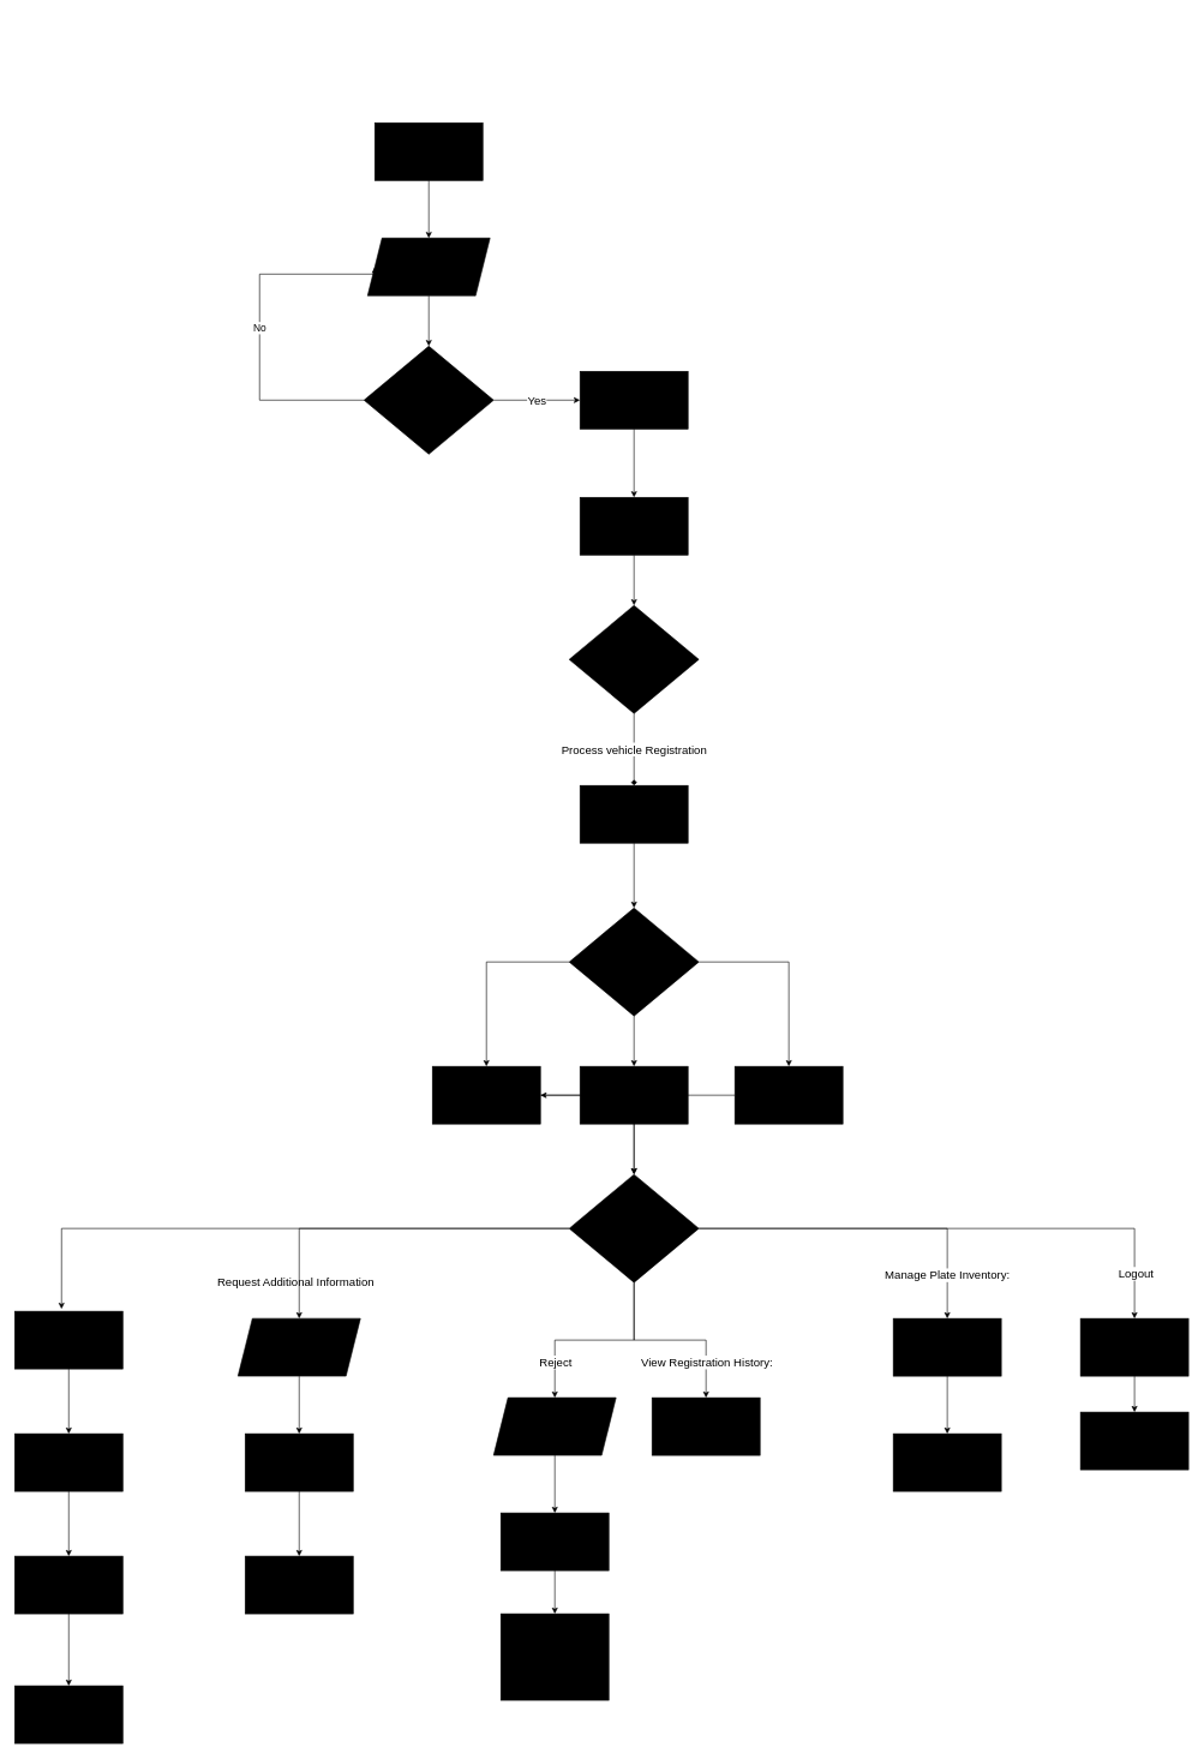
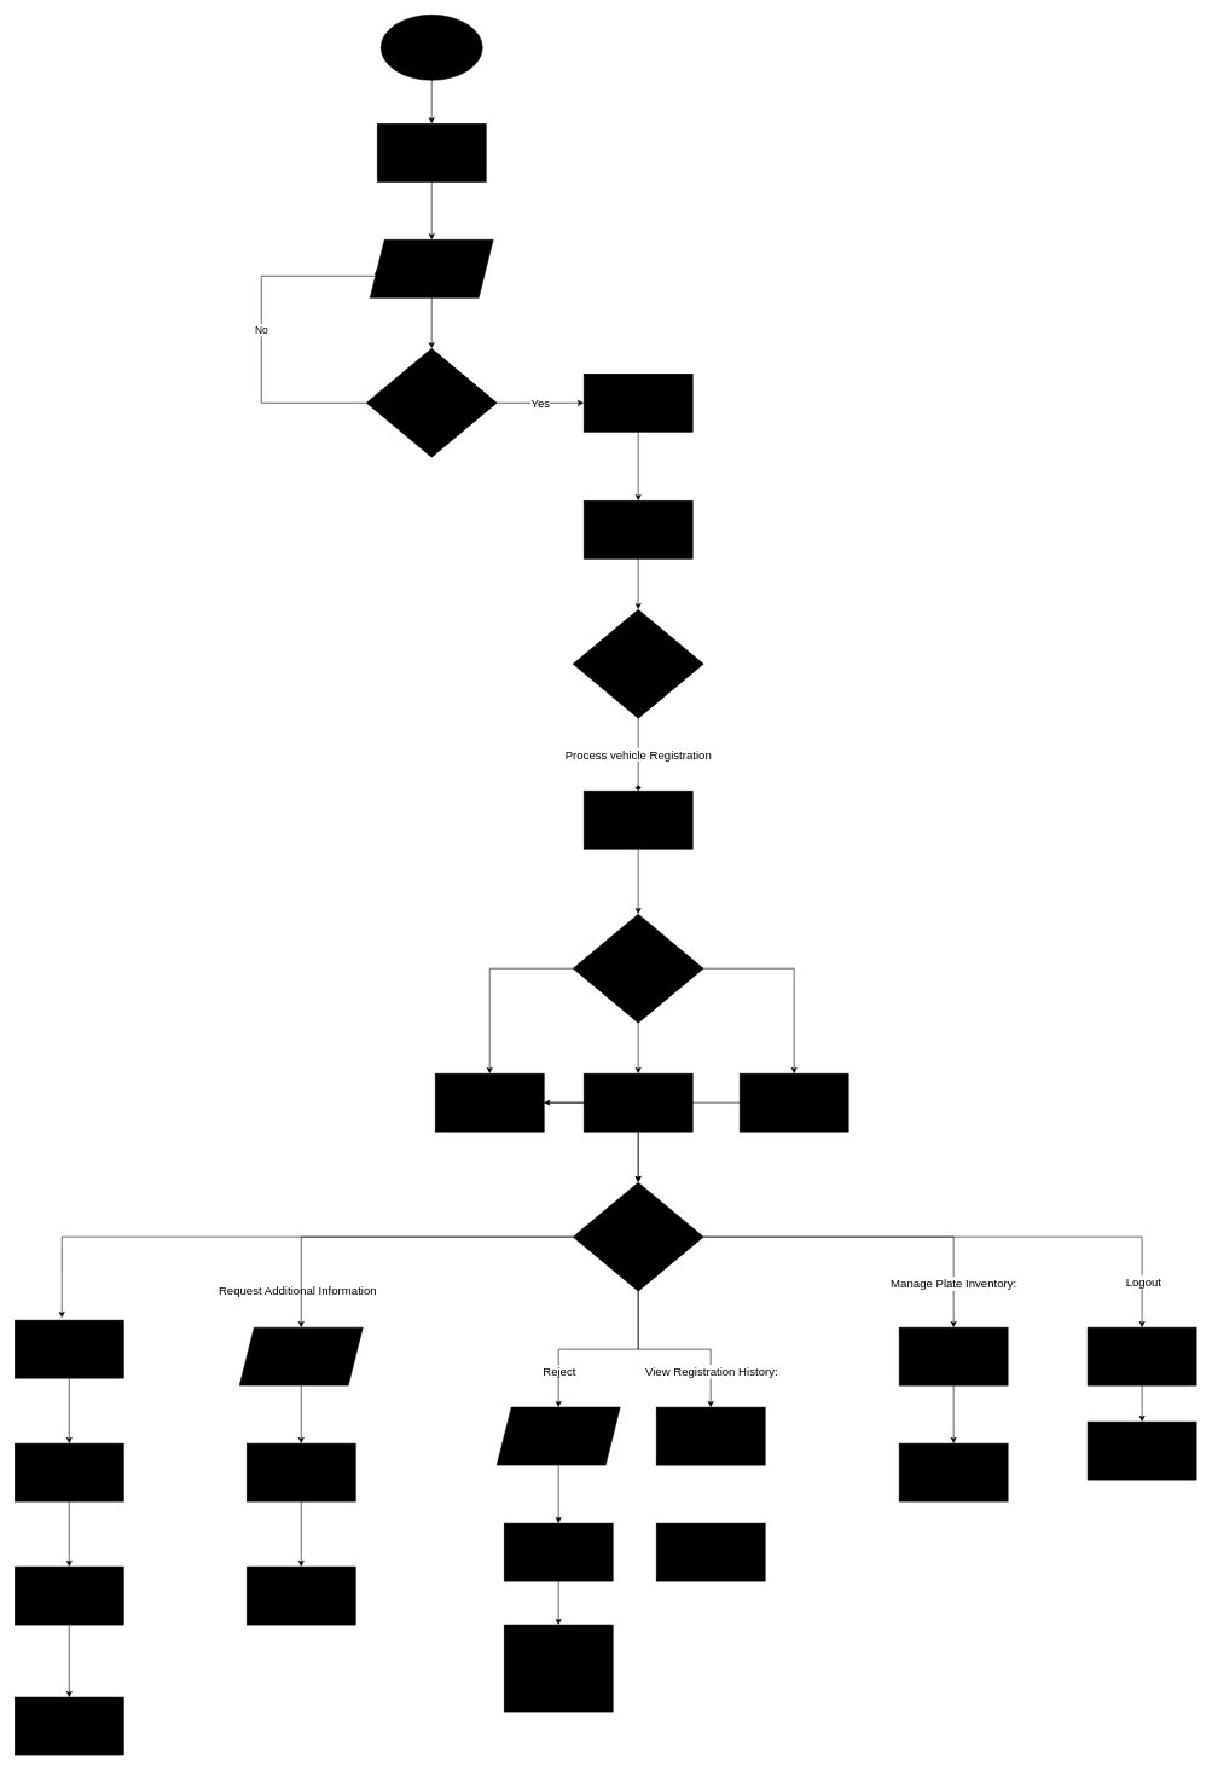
+ <mxCell id="3" value="&lt;font&gt;&lt;span&gt;LTO Officer accesses LTO portal&amp;nbsp;&lt;/span&gt;&lt;/font&gt;" style="ellipse;whiteSpace=wrap;html=1;fillColor=light-dark(#000000, #ffffff);fontColor=light-dark(#000000,#000000);fontStyle=1;fontSize=14;" vertex="1" parent="1"><mxGeometry x="525" y="20" width="140" height="90" as="geometry" /></mxCell>
+ <mxCell id="2" value="" style="edgeStyle=orthogonalEdgeStyle;rounded=0;orthogonalLoop=1;jettySize=auto;html=1;" edge="1" parent="1" source="3" target="5"><mxGeometry relative="1" as="geometry" /></mxCell>
+ <mxCell id="55" value="Filter by status/date" style="rounded=0;whiteSpace=wrap;html=1;fillColor=light-dark(#000000, #ffffff);fontColor=light-dark(#000000,#000000);fontStyle=1;fontSize=14;" vertex="1" parent="1"><mxGeometry x="905" y="2100" width="150" height="80" as="geometry" /></mxCell>
